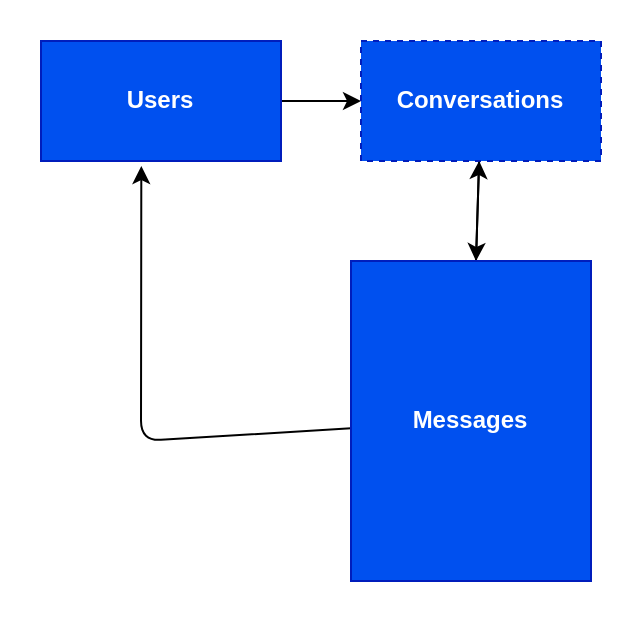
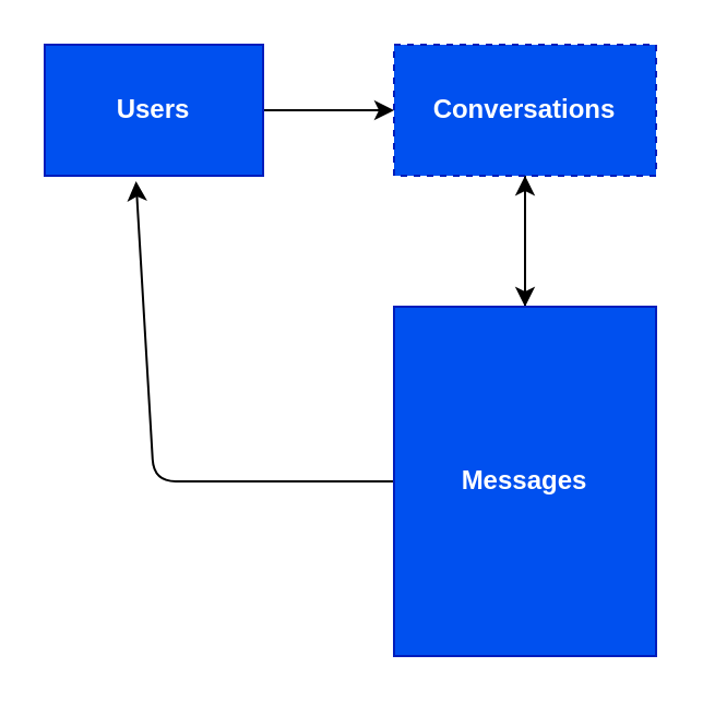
- <mxCell id="3" value="&lt;b&gt;Users&lt;/b&gt;" style="whiteSpace=wrap;html=1;fillColor=#0050ef;fontColor=#ffffff;strokeColor=#001DBC;" parent="1" vertex="1"><mxGeometry x="20" y="20" width="120" height="60" as="geometry" /></mxCell>
+ <mxCell id="3" value="&lt;b&gt;Users&lt;/b&gt;" style="whiteSpace=wrap;html=1;fillColor=#0050ef;fontColor=#ffffff;strokeColor=#001DBC;" parent="1" vertex="1"><mxGeometry x="20" y="20" width="100" height="60" as="geometry" /></mxCell>
- <mxCell id="8" value="&lt;b&gt;Messages&lt;/b&gt;" style="whiteSpace=wrap;html=1;fillColor=#0050ef;fontColor=#ffffff;strokeColor=#001DBC;" parent="1" vertex="1"><mxGeometry x="175" y="130" width="120" height="160" as="geometry" /></mxCell>
+ <mxCell id="8" value="&lt;b&gt;Messages&lt;/b&gt;" style="whiteSpace=wrap;html=1;fillColor=#0050ef;fontColor=#ffffff;strokeColor=#001DBC;" parent="1" vertex="1"><mxGeometry x="180" y="140" width="120" height="160" as="geometry" /></mxCell>
